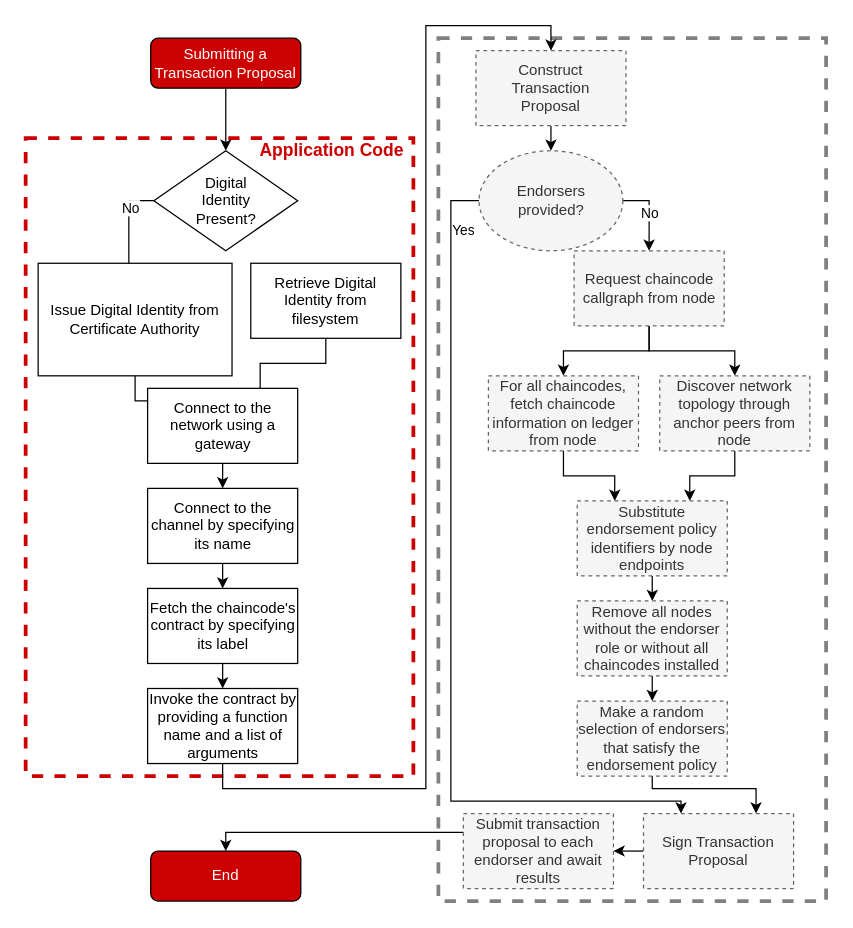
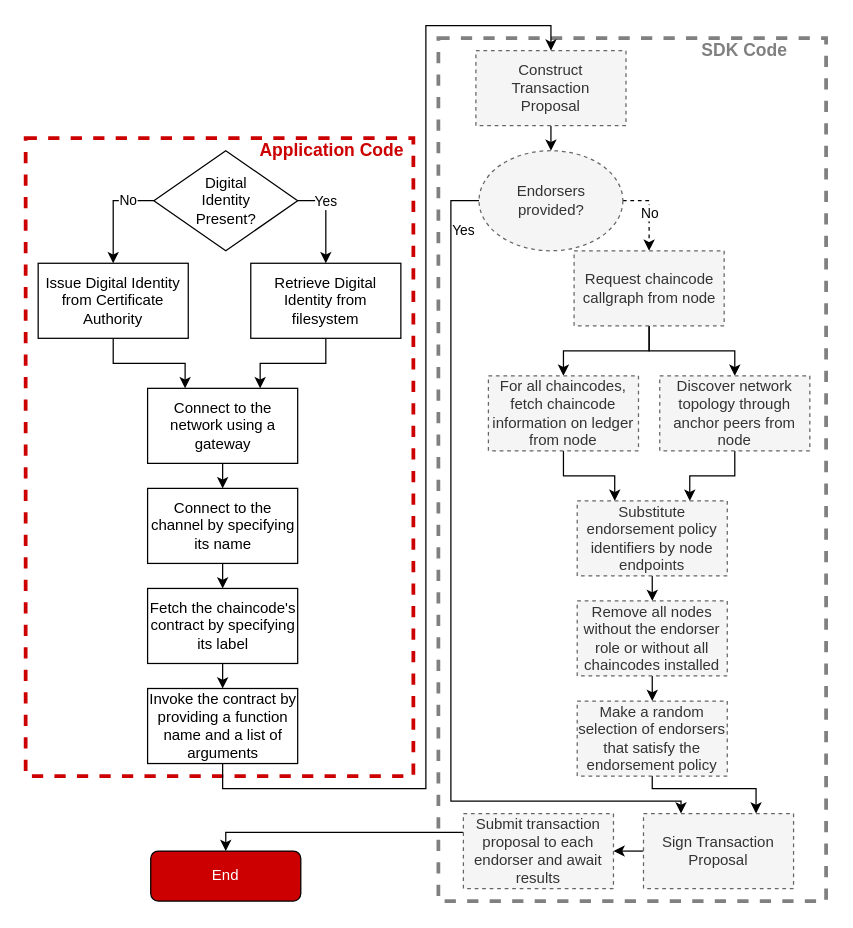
+ <mxCell id="43" value="&lt;b&gt;&lt;font style=&quot;font-size: 14px&quot; color=&quot;#808080&quot;&gt;SDK Code&lt;/font&gt;&lt;/b&gt;" style="text;html=1;strokeColor=none;fillColor=none;align=center;verticalAlign=middle;whiteSpace=wrap;rounded=0;dashed=1;fontColor=#000000;" vertex="1" parent="1"><mxGeometry x="530" y="30" width="130" height="20" as="geometry" /></mxCell>
- <mxCell id="5" value="Submitting a Transaction Proposal" style="rounded=1;whiteSpace=wrap;html=1;fillColor=#CC0000;fontColor=#FFFFFF;" vertex="1" parent="1"><mxGeometry x="120" y="30" width="120" height="40" as="geometry" /></mxCell>
- <mxCell id="4" style="edgeStyle=orthogonalEdgeStyle;rounded=0;orthogonalLoop=1;jettySize=auto;html=1;exitX=0.5;exitY=1;exitDx=0;exitDy=0;fontColor=#FFFFFF;" edge="1" parent="1" source="5" target="8"><mxGeometry relative="1" as="geometry" /></mxCell>
- <mxCell id="24" value="No" style="edgeStyle=orthogonalEdgeStyle;rounded=0;orthogonalLoop=1;jettySize=auto;html=1;exitX=1;exitY=0.5;exitDx=0;exitDy=0;entryX=0.5;entryY=0;entryDx=0;entryDy=0;" edge="1" parent="1" source="25" target="28"><mxGeometry relative="1" as="geometry" /></mxCell>
+ <mxCell id="24" value="No" style="edgeStyle=orthogonalEdgeStyle;rounded=0;orthogonalLoop=1;jettySize=auto;html=1;exitX=1;exitY=0.5;exitDx=0;exitDy=0;entryX=0.5;entryY=0;entryDx=0;entryDy=0;dashed=1;" edge="1" parent="1" source="25" target="28"><mxGeometry relative="1" as="geometry" /></mxCell>
+ <mxCell id="7" value="Yes" style="edgeStyle=orthogonalEdgeStyle;rounded=0;orthogonalLoop=1;jettySize=auto;html=1;exitX=1;exitY=0.5;exitDx=0;exitDy=0;entryX=0.5;entryY=0;entryDx=0;entryDy=0;" edge="1" parent="1" source="8" target="12"><mxGeometry x="-0.379" relative="1" as="geometry"><mxPoint as="offset" /></mxGeometry></mxCell>
- <mxCell id="10" value="Issue Digital Identity from Certificate Authority" style="rounded=0;whiteSpace=wrap;html=1;" vertex="1" parent="1"><mxGeometry x="30" y="210" width="155" height="90" as="geometry" /></mxCell>
+ <mxCell id="10" value="Issue Digital Identity from Certificate Authority" style="rounded=0;whiteSpace=wrap;html=1;" vertex="1" parent="1"><mxGeometry x="30" y="210" width="120" height="60" as="geometry" /></mxCell>
- <mxCell id="11" style="edgeStyle=orthogonalEdgeStyle;rounded=0;orthogonalLoop=1;jettySize=auto;html=1;exitX=0.5;exitY=1;exitDx=0;exitDy=0;entryX=0.75;entryY=0;entryDx=0;entryDy=0;fontColor=#FFFFFF;endArrow=none;" edge="1" parent="1" source="12" target="14"><mxGeometry relative="1" as="geometry" /></mxCell>
+ <mxCell id="11" style="edgeStyle=orthogonalEdgeStyle;rounded=0;orthogonalLoop=1;jettySize=auto;html=1;exitX=0.5;exitY=1;exitDx=0;exitDy=0;entryX=0.75;entryY=0;entryDx=0;entryDy=0;fontColor=#FFFFFF;" edge="1" parent="1" source="12" target="14"><mxGeometry relative="1" as="geometry" /></mxCell>
